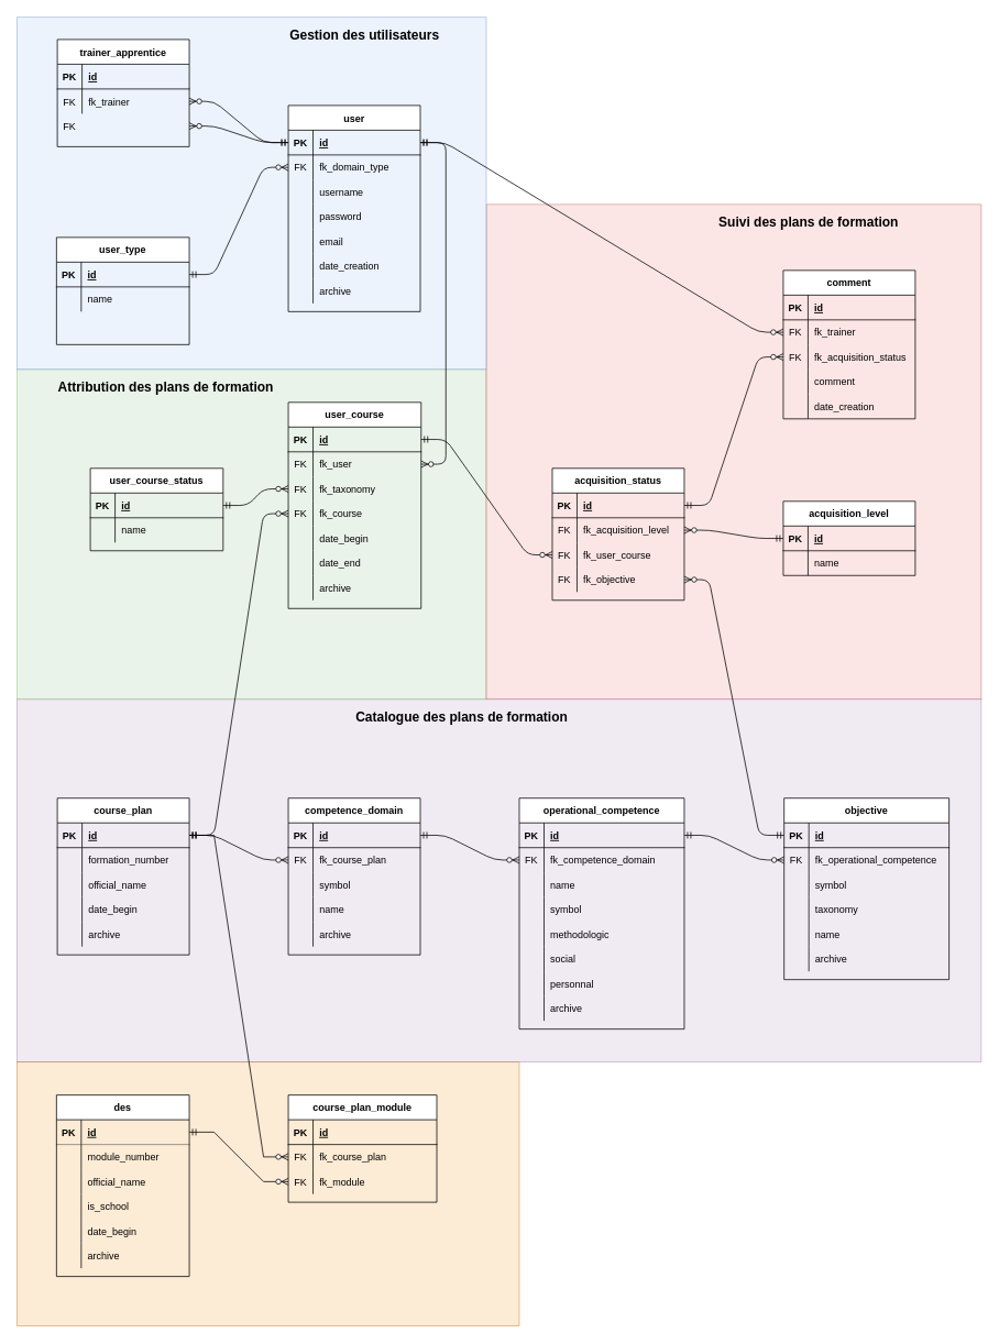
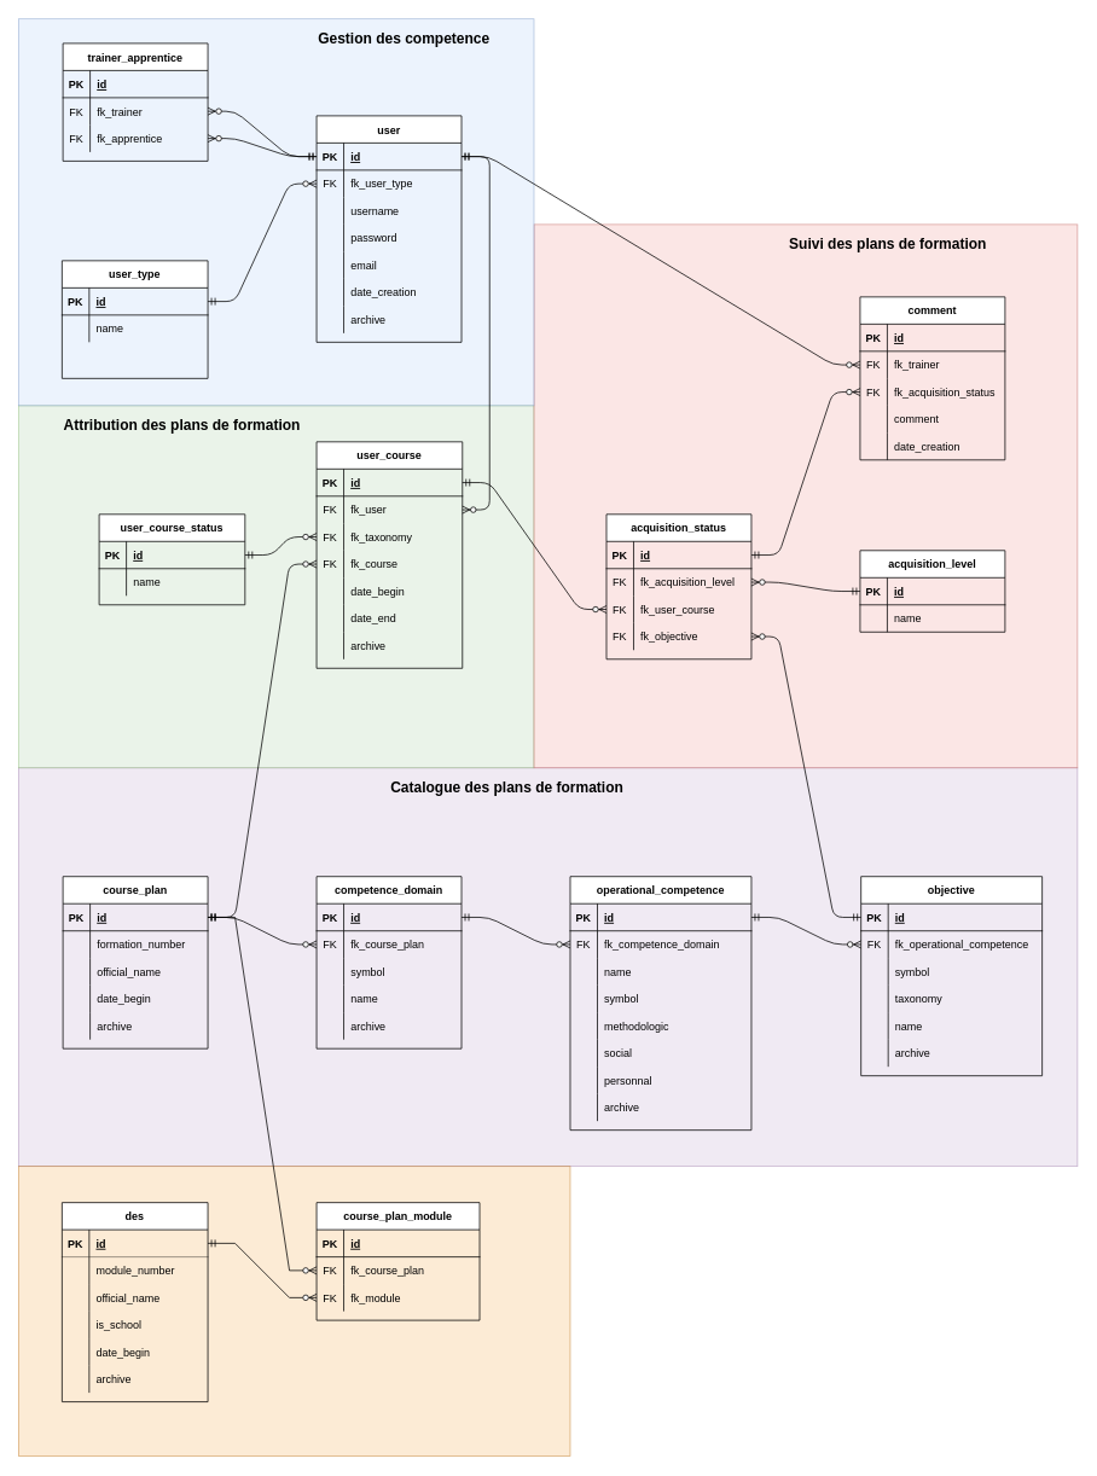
- <mxCell id="202" value="&lt;font style=&quot;font-size: 16px&quot;&gt;Gestion des utilisateurs&lt;/font&gt;" style="text;strokeColor=none;fillColor=none;html=1;fontSize=24;fontStyle=1;verticalAlign=middle;align=left;opacity=50;" parent="1" vertex="1"><mxGeometry x="349" y="20" width="200" height="40" as="geometry" /></mxCell>
+ <mxCell id="202" value="&lt;font style=&quot;font-size: 16px&quot;&gt;Gestion des competence&lt;/font&gt;" style="text;strokeColor=none;fillColor=none;html=1;fontSize=24;fontStyle=1;verticalAlign=middle;align=left;opacity=50;" parent="1" vertex="1"><mxGeometry x="349" y="20" width="200" height="40" as="geometry" /></mxCell>
+ <mxCell id="110" value="fk_apprentice" style="shape=partialRectangle;connectable=0;fillColor=none;top=0;left=0;bottom=0;right=0;align=left;spacingLeft=6;fontStyle=0;overflow=hidden;" parent="108" vertex="1"><mxGeometry x="30" width="130" height="30" as="geometry" /></mxCell>
- <mxCell id="84" value="fk_domain_type" style="shape=partialRectangle;connectable=0;fillColor=none;top=0;left=0;bottom=0;right=0;align=left;spacingLeft=6;fontStyle=0;overflow=hidden;" parent="82" vertex="1"><mxGeometry x="30" width="130" height="30" as="geometry" /></mxCell>
+ <mxCell id="84" value="fk_user_type" style="shape=partialRectangle;connectable=0;fillColor=none;top=0;left=0;bottom=0;right=0;align=left;spacingLeft=6;fontStyle=0;overflow=hidden;" parent="82" vertex="1"><mxGeometry x="30" width="130" height="30" as="geometry" /></mxCell>
